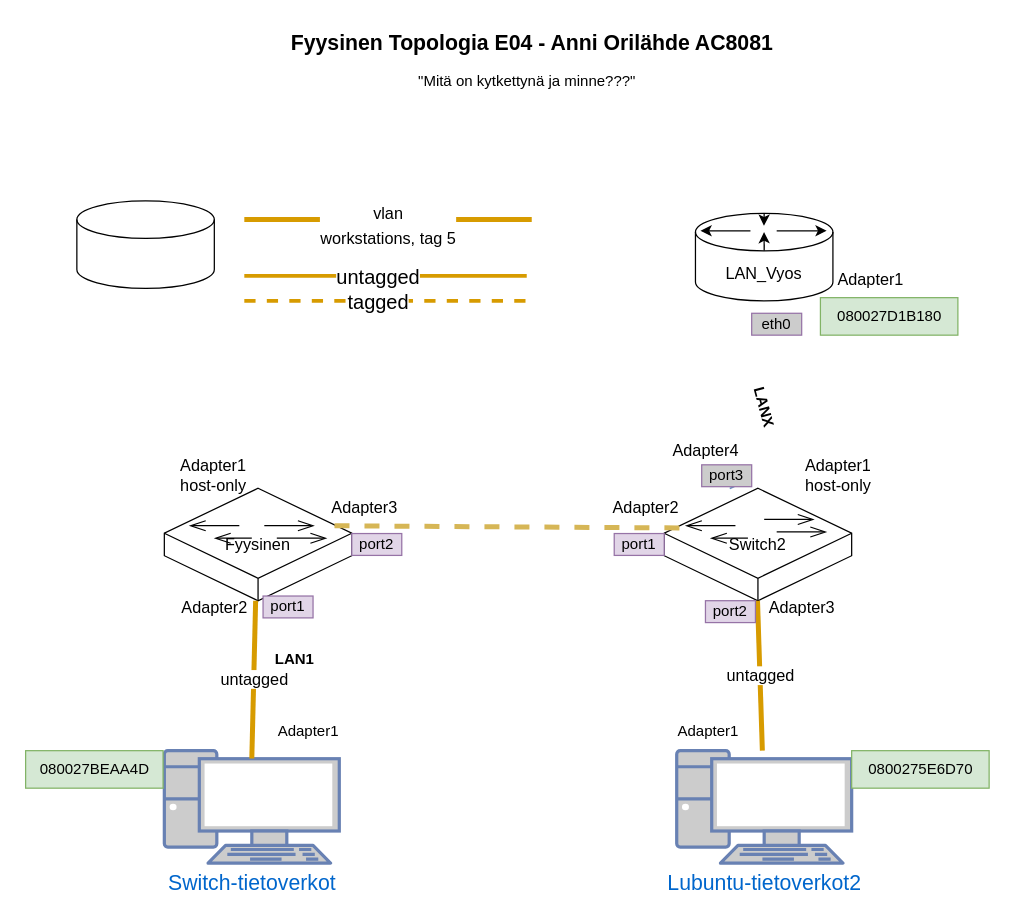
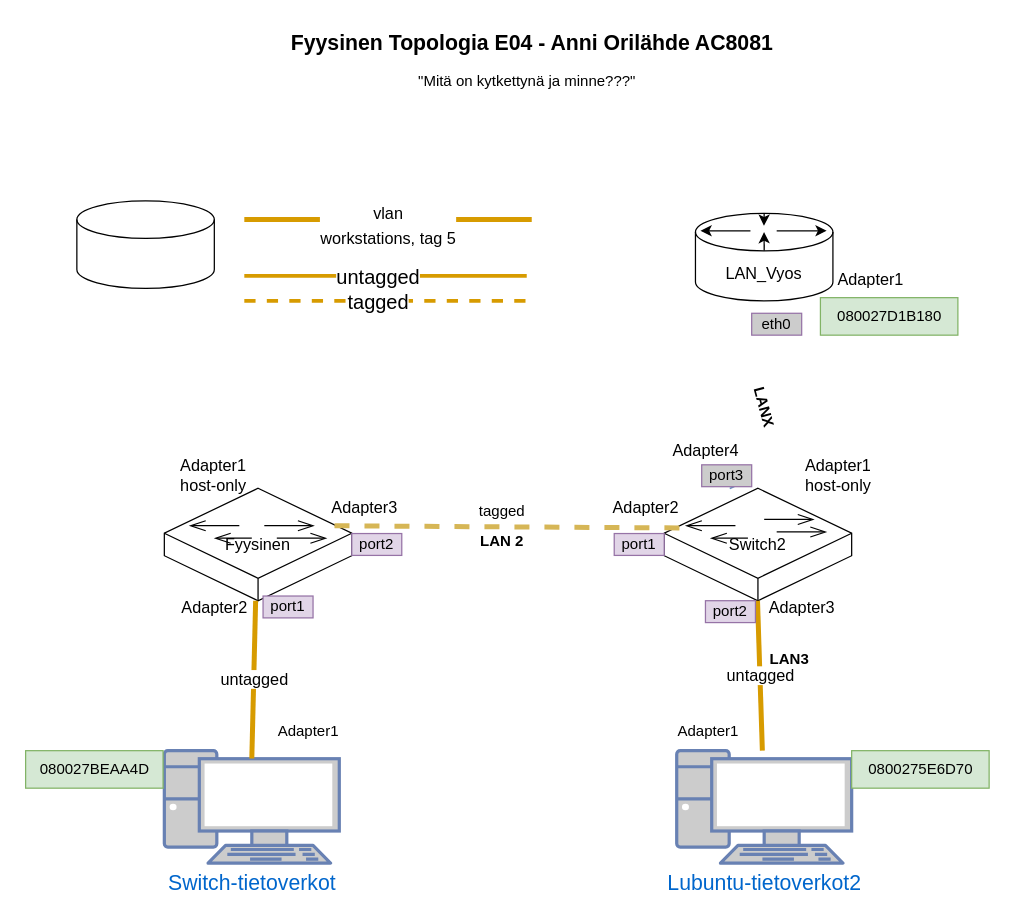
+ <mxCell id="31" value="&lt;p style=&quot;line-height: 200%; font-size: 12px;&quot;&gt;&lt;font style=&quot;font-size: 12px;&quot;&gt;tagged&lt;br&gt;&lt;b&gt;LAN 2&lt;/b&gt;&lt;/font&gt;&lt;/p&gt;" style="text;html=1;align=center;verticalAlign=middle;resizable=0;points=[];autosize=1;strokeColor=none;fillColor=none;fontSize=13;" parent="1" vertex="1"><mxGeometry x="371" y="375" width="60" height="90" as="geometry" /></mxCell>
- <mxCell id="49" value="&lt;b style=&quot;border-color: var(--border-color);&quot;&gt;&lt;font style=&quot;border-color: var(--border-color); font-size: 12px;&quot;&gt;LAN1&lt;/font&gt;&lt;/b&gt;" style="text;html=1;align=center;verticalAlign=middle;resizable=0;points=[];autosize=1;strokeColor=none;fillColor=none;fontSize=16;fontColor=default;" parent="1" vertex="1"><mxGeometry x="210" y="510" width="50" height="30" as="geometry" /></mxCell>
+ <mxCell id="50" value="&lt;b style=&quot;border-color: var(--border-color);&quot;&gt;&lt;font style=&quot;border-color: var(--border-color); font-size: 12px;&quot;&gt;LAN3&lt;/font&gt;&lt;/b&gt;" style="text;html=1;align=center;verticalAlign=middle;resizable=0;points=[];autosize=1;strokeColor=none;fillColor=none;fontSize=16;fontColor=default;" parent="1" vertex="1"><mxGeometry x="606" y="510" width="50" height="30" as="geometry" /></mxCell>
